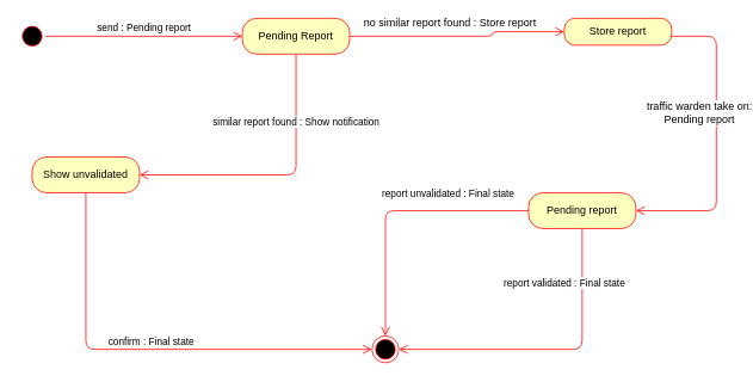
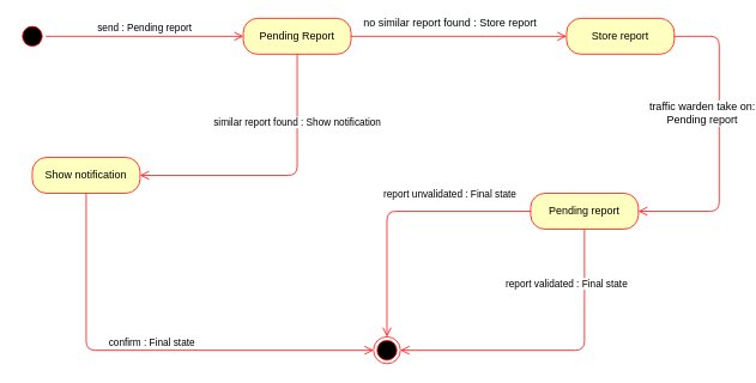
- <mxCell id="10" value="Store report" style="rounded=1;whiteSpace=wrap;html=1;arcSize=40;fontColor=#000000;fillColor=#ffffc0;strokeColor=#ff0000;" parent="1" vertex="1"><mxGeometry x="630" y="20" width="120" height="30" as="geometry" /></mxCell>
+ <mxCell id="10" value="Store report" style="rounded=1;whiteSpace=wrap;html=1;arcSize=40;fontColor=#000000;fillColor=#ffffc0;strokeColor=#ff0000;" parent="1" vertex="1"><mxGeometry x="630" y="20" width="120" height="40" as="geometry" /></mxCell>
- <mxCell id="8" value="Show unvalidated" style="rounded=1;whiteSpace=wrap;html=1;arcSize=40;fontColor=#000000;fillColor=#ffffc0;strokeColor=#ff0000;" parent="1" vertex="1"><mxGeometry x="35" y="175" width="120" height="40" as="geometry" /></mxCell>
+ <mxCell id="8" value="Show notification" style="rounded=1;whiteSpace=wrap;html=1;arcSize=40;fontColor=#000000;fillColor=#ffffc0;strokeColor=#ff0000;" parent="1" vertex="1"><mxGeometry x="35" y="175" width="120" height="40" as="geometry" /></mxCell>
